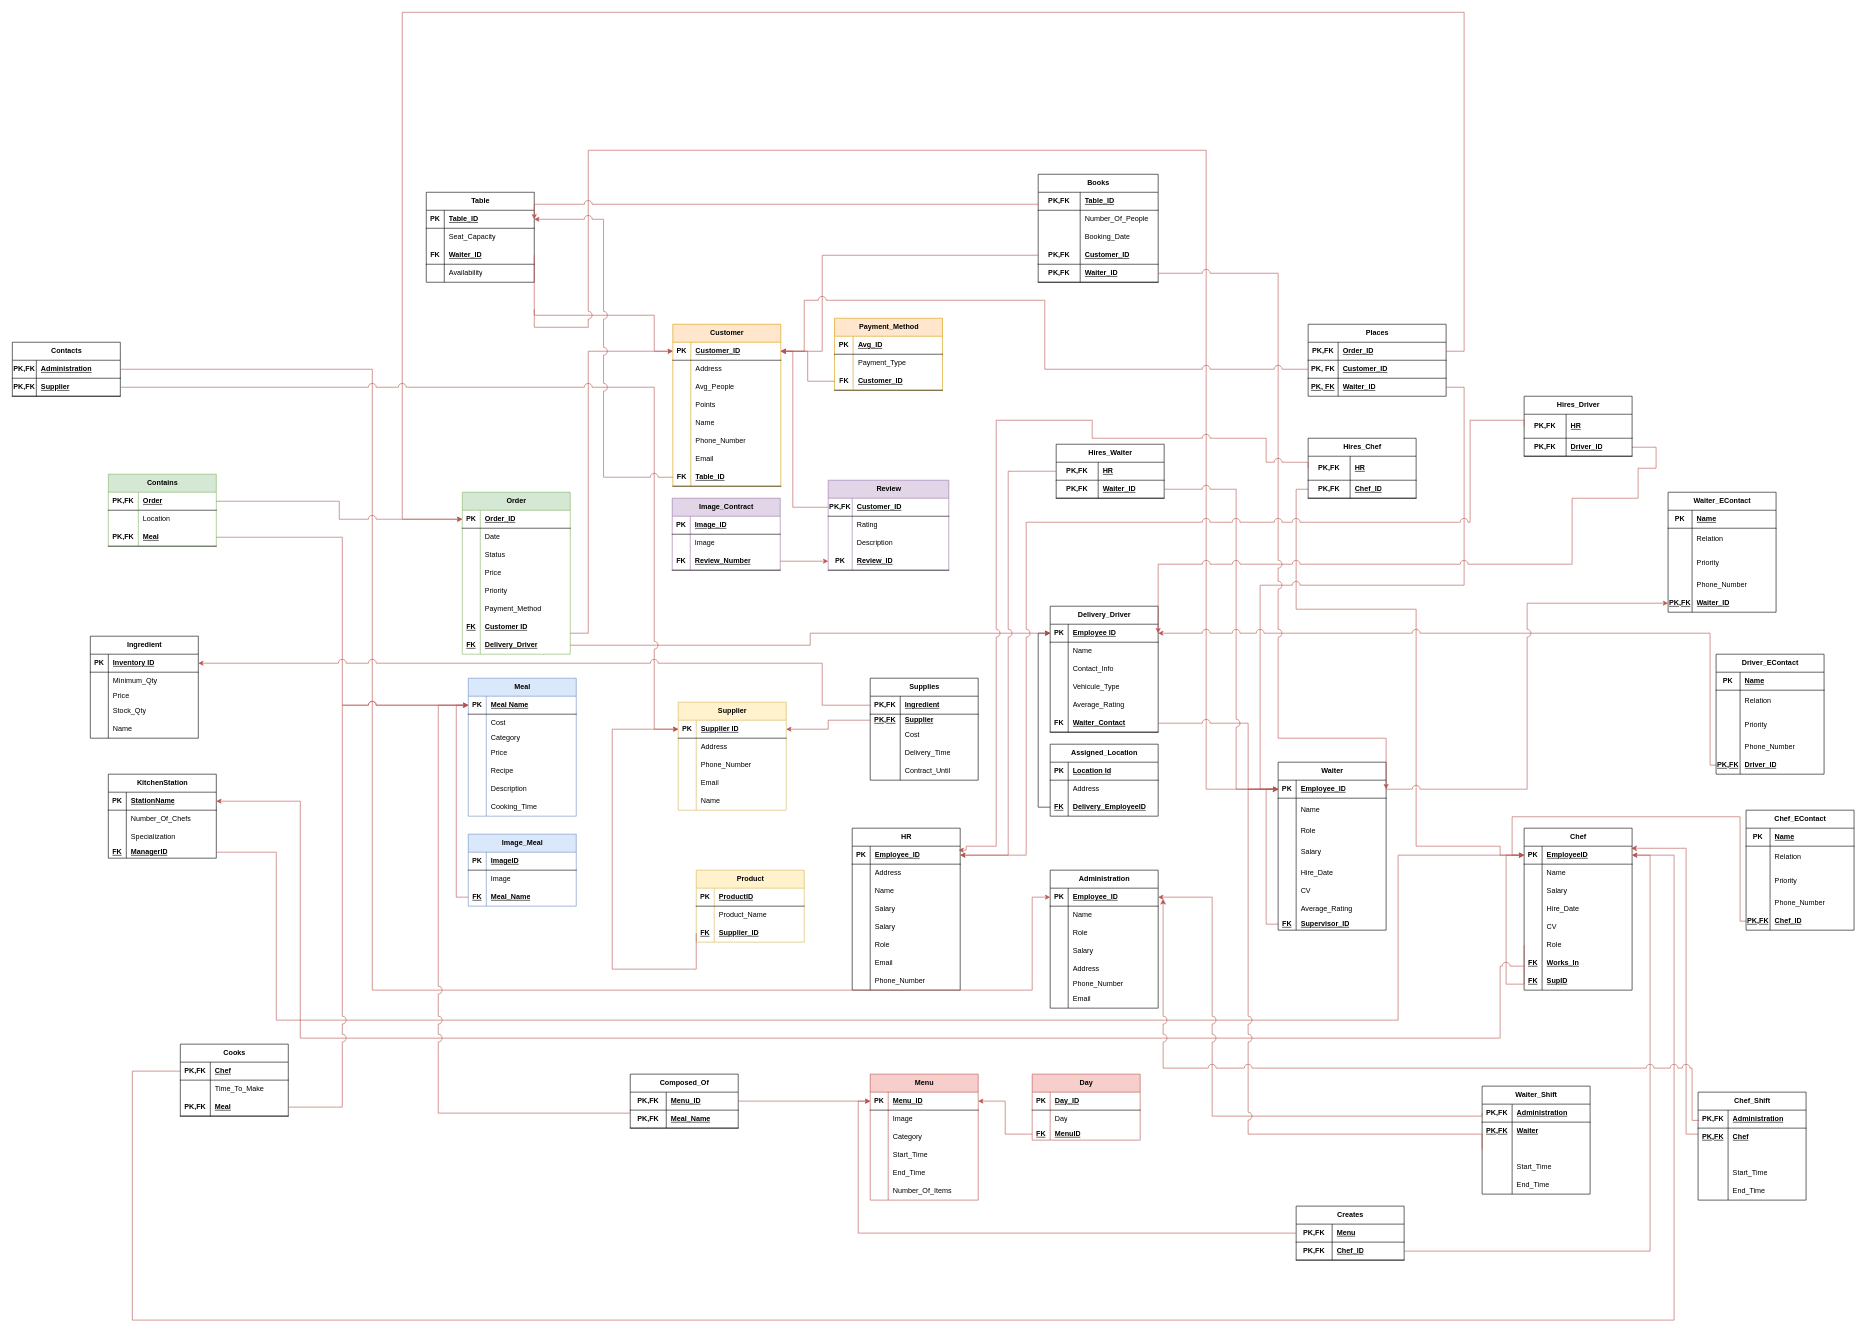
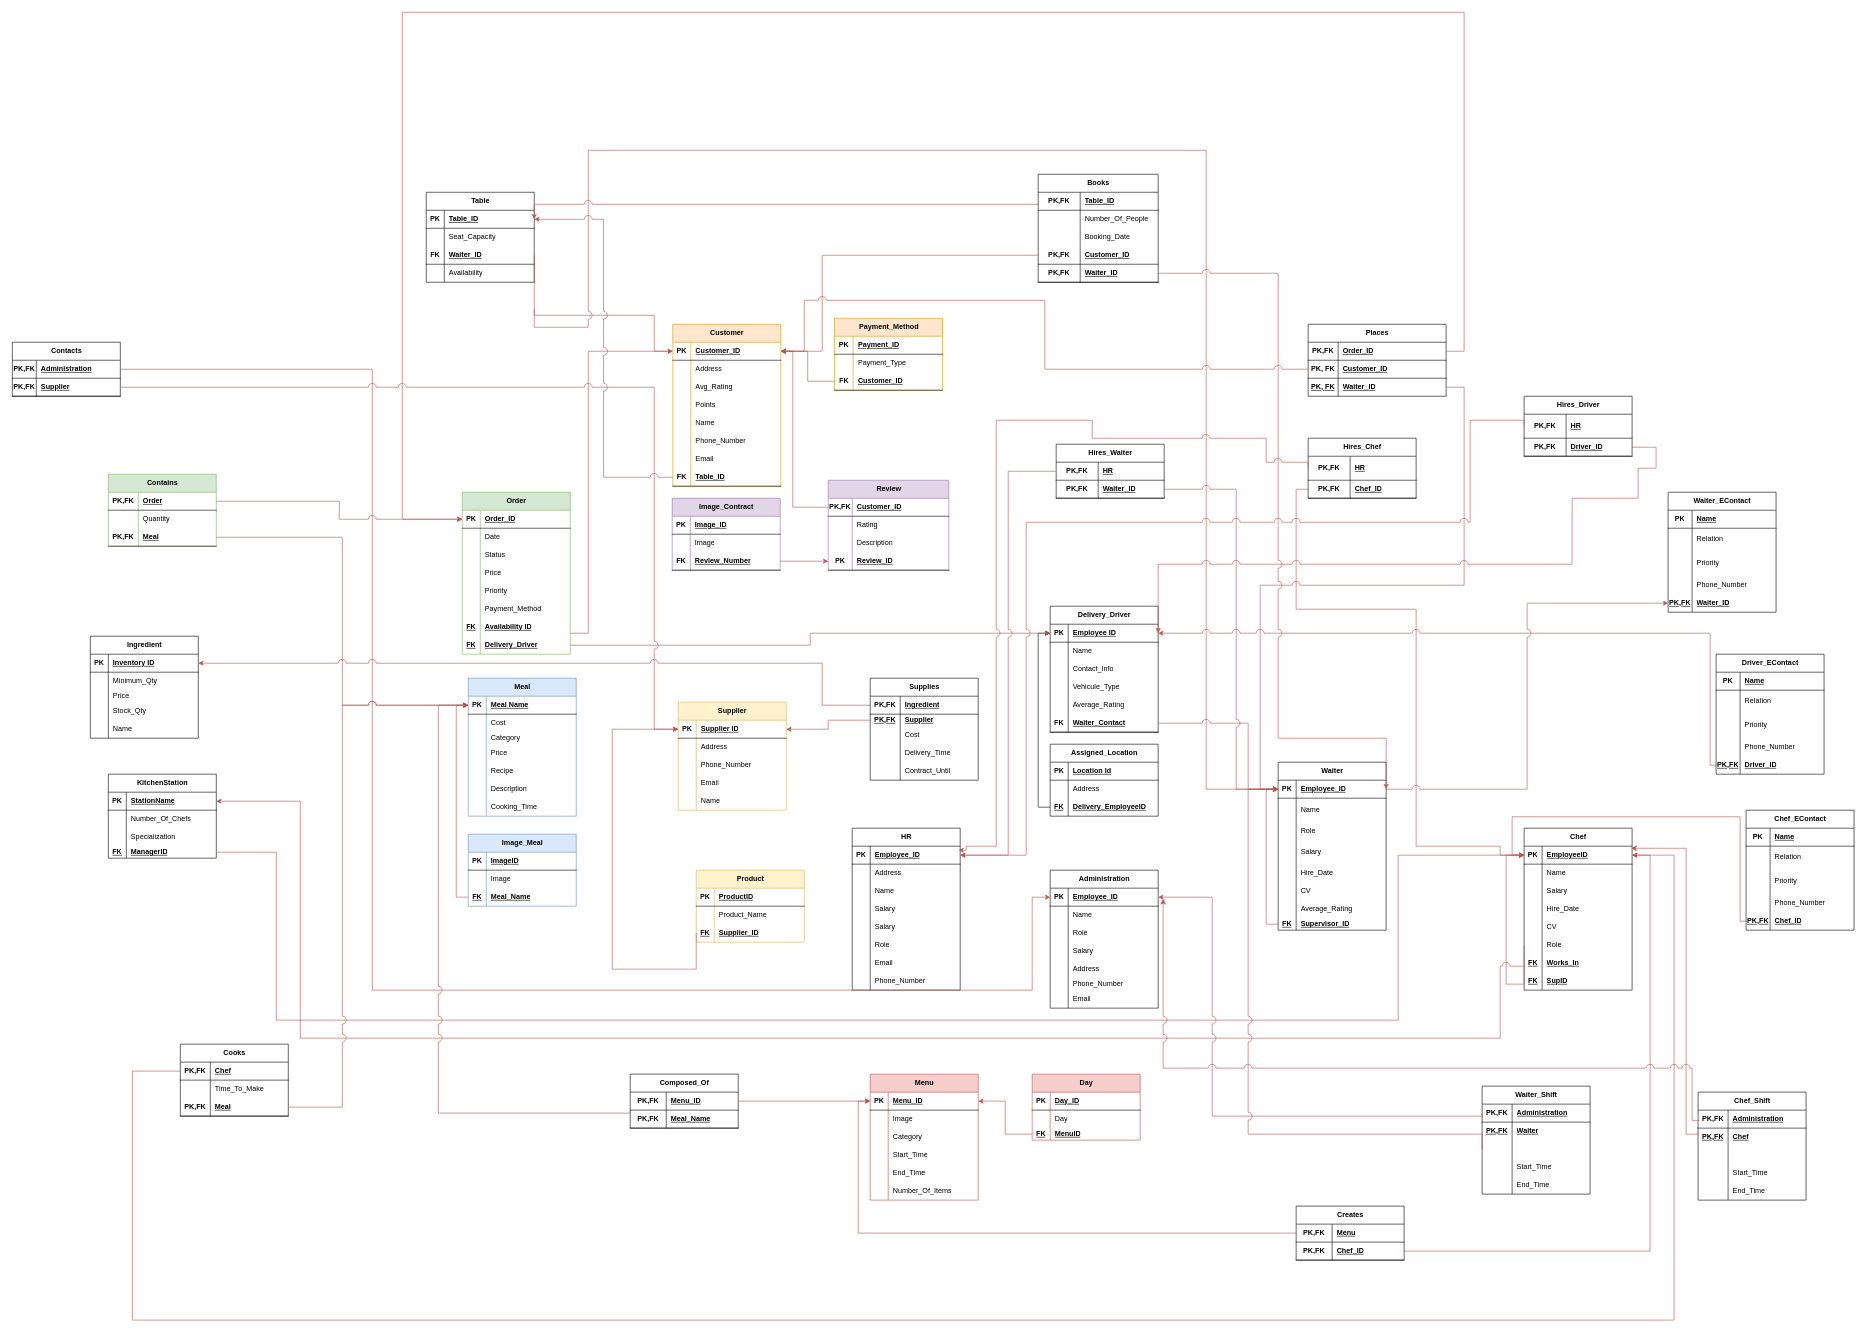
- <mxCell id="30" value="Avg_ID" style="shape=partialRectangle;connectable=0;fillColor=none;top=0;left=0;bottom=0;right=0;align=left;spacingLeft=6;fontStyle=5;overflow=hidden;whiteSpace=wrap;html=1;" parent="28" vertex="1"><mxGeometry x="31" width="149" height="30" as="geometry"><mxRectangle width="149" height="30" as="alternateBounds" /></mxGeometry></mxCell>
+ <mxCell id="30" value="Payment_ID" style="shape=partialRectangle;connectable=0;fillColor=none;top=0;left=0;bottom=0;right=0;align=left;spacingLeft=6;fontStyle=5;overflow=hidden;whiteSpace=wrap;html=1;" parent="28" vertex="1"><mxGeometry x="31" width="149" height="30" as="geometry"><mxRectangle width="149" height="30" as="alternateBounds" /></mxGeometry></mxCell>
- <mxCell id="11" value="Avg_People" style="shape=partialRectangle;connectable=0;fillColor=none;top=0;left=0;bottom=0;right=0;align=left;spacingLeft=6;overflow=hidden;whiteSpace=wrap;html=1;" parent="9" vertex="1"><mxGeometry x="30" width="150" height="30" as="geometry"><mxRectangle width="150" height="30" as="alternateBounds" /></mxGeometry></mxCell>
+ <mxCell id="11" value="Avg_Rating" style="shape=partialRectangle;connectable=0;fillColor=none;top=0;left=0;bottom=0;right=0;align=left;spacingLeft=6;overflow=hidden;whiteSpace=wrap;html=1;" parent="9" vertex="1"><mxGeometry x="30" width="150" height="30" as="geometry"><mxRectangle width="150" height="30" as="alternateBounds" /></mxGeometry></mxCell>
- <mxCell id="397" value="Location" style="shape=partialRectangle;connectable=0;fillColor=none;top=0;left=0;bottom=0;right=0;align=left;spacingLeft=6;overflow=hidden;whiteSpace=wrap;html=1;" parent="395" vertex="1"><mxGeometry x="50" width="130" height="30" as="geometry"><mxRectangle width="130" height="30" as="alternateBounds" /></mxGeometry></mxCell>
+ <mxCell id="397" value="Quantity" style="shape=partialRectangle;connectable=0;fillColor=none;top=0;left=0;bottom=0;right=0;align=left;spacingLeft=6;overflow=hidden;whiteSpace=wrap;html=1;" parent="395" vertex="1"><mxGeometry x="50" width="130" height="30" as="geometry"><mxRectangle width="130" height="30" as="alternateBounds" /></mxGeometry></mxCell>
- <mxCell id="98" value="&lt;b&gt;&lt;u&gt;Customer ID&lt;/u&gt;&lt;/b&gt;" style="shape=partialRectangle;connectable=0;fillColor=none;top=0;left=0;bottom=0;right=0;align=left;spacingLeft=6;overflow=hidden;whiteSpace=wrap;html=1;" parent="96" vertex="1"><mxGeometry x="30" width="150" height="30" as="geometry"><mxRectangle width="150" height="30" as="alternateBounds" /></mxGeometry></mxCell>
+ <mxCell id="98" value="&lt;b&gt;&lt;u&gt;Availability ID&lt;/u&gt;&lt;/b&gt;" style="shape=partialRectangle;connectable=0;fillColor=none;top=0;left=0;bottom=0;right=0;align=left;spacingLeft=6;overflow=hidden;whiteSpace=wrap;html=1;" parent="96" vertex="1"><mxGeometry x="30" width="150" height="30" as="geometry"><mxRectangle width="150" height="30" as="alternateBounds" /></mxGeometry></mxCell>
